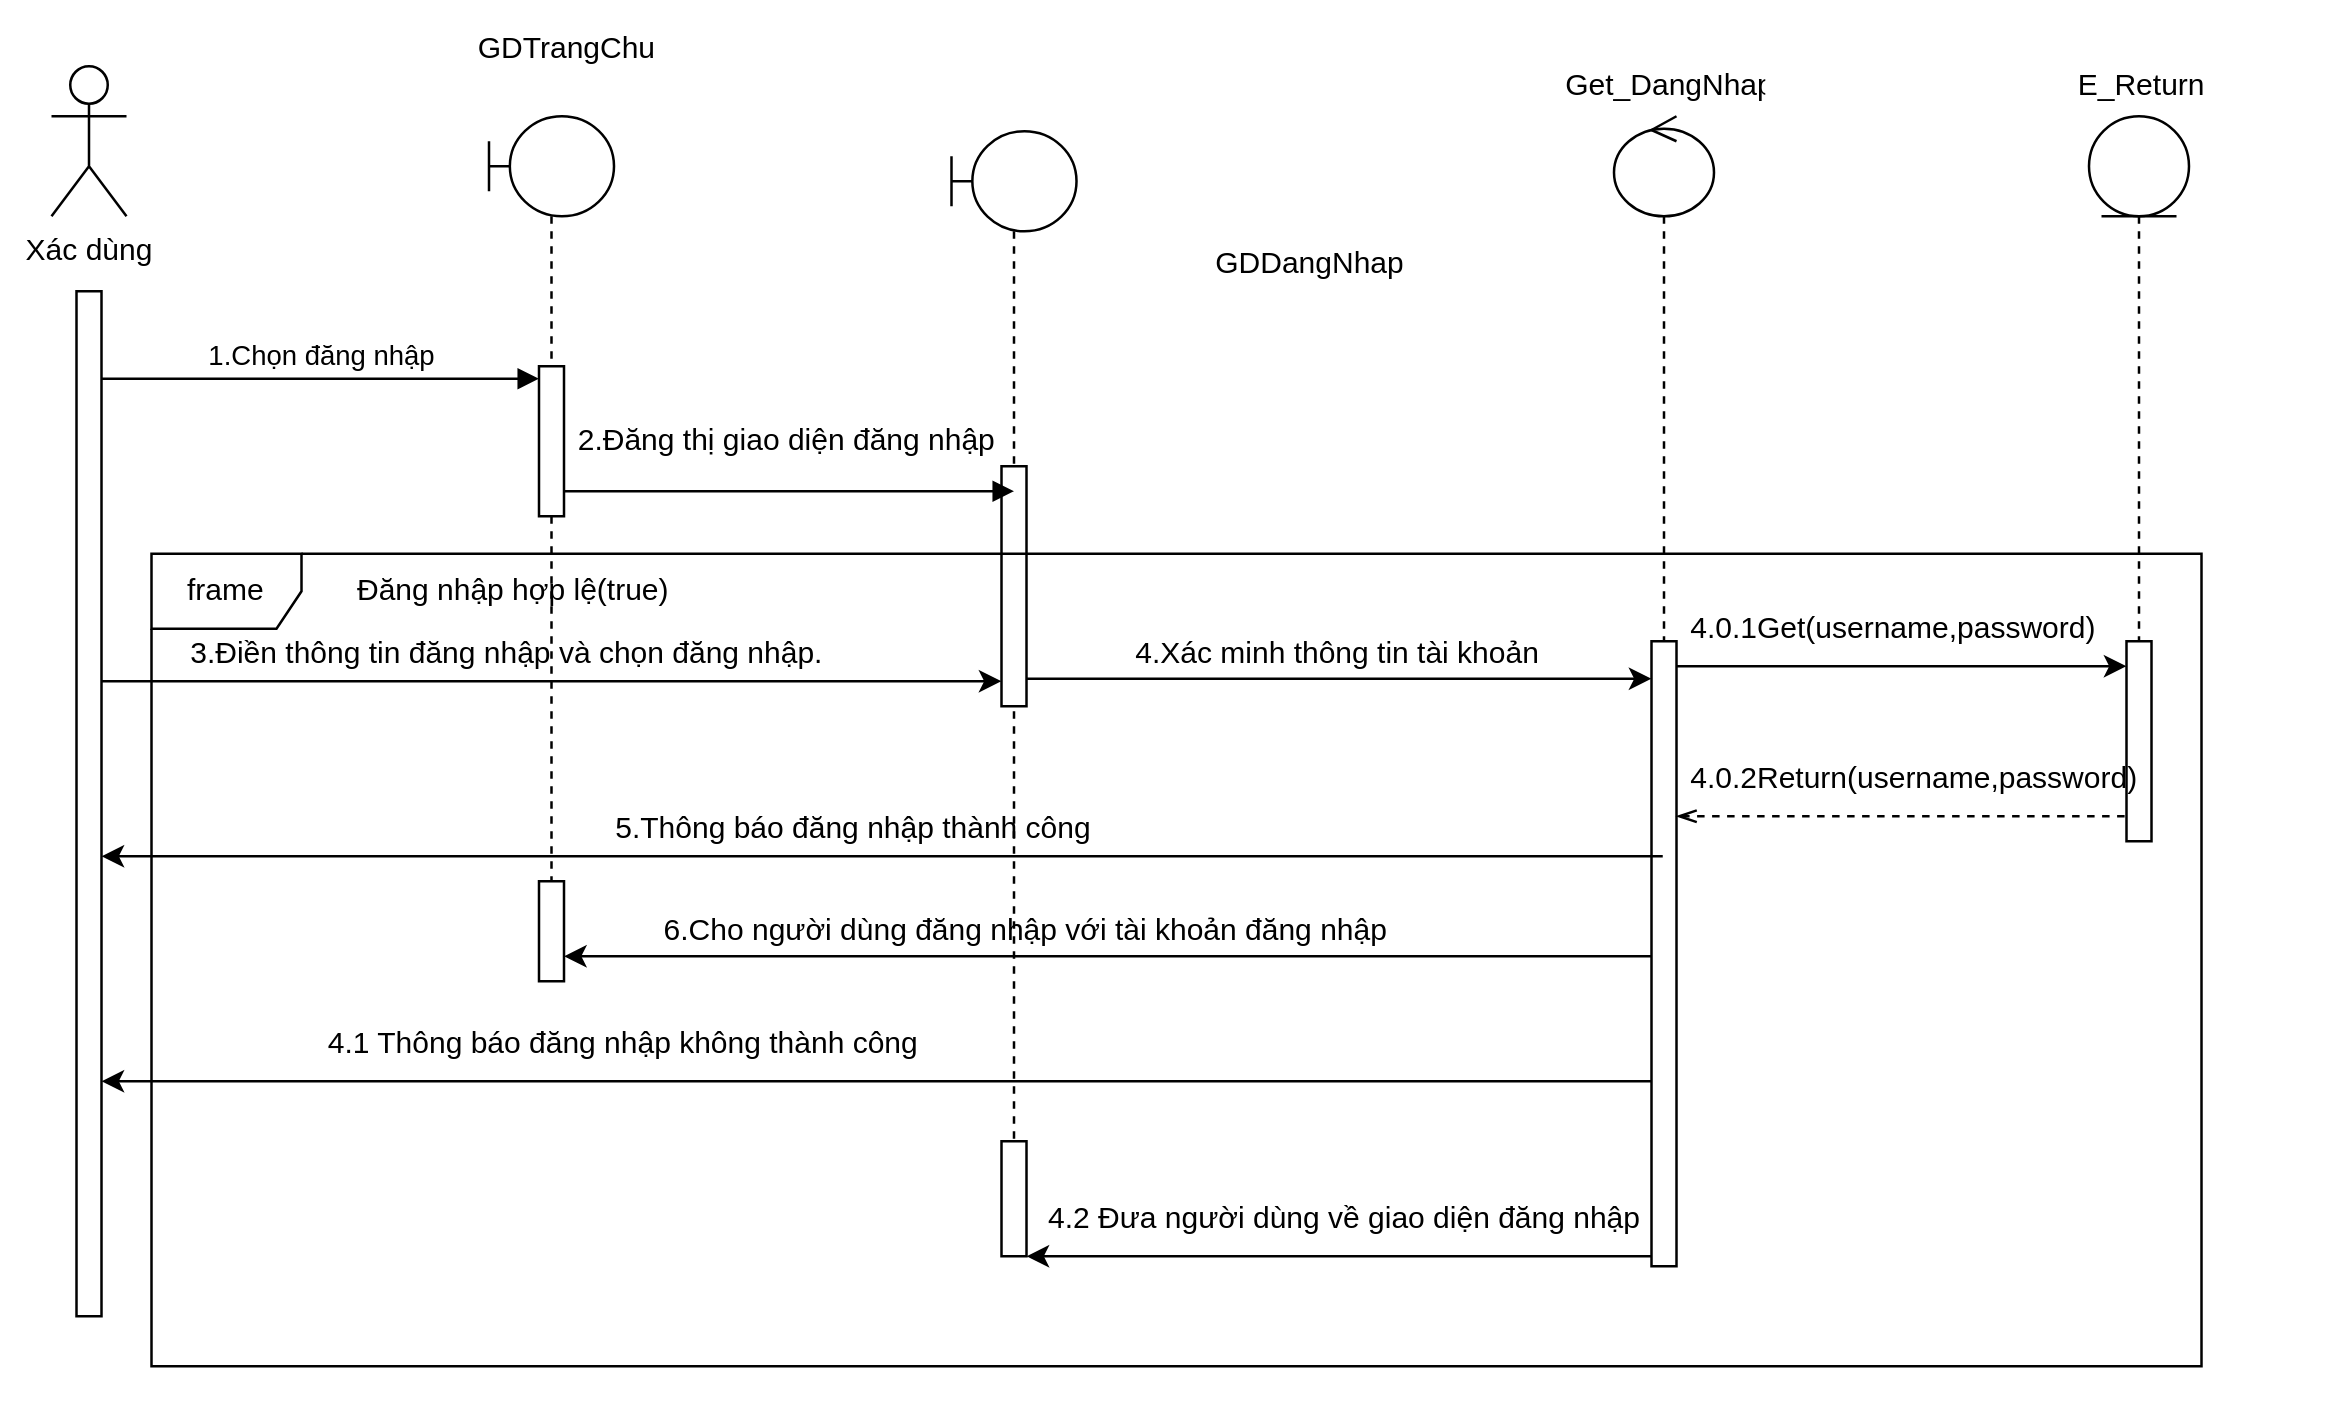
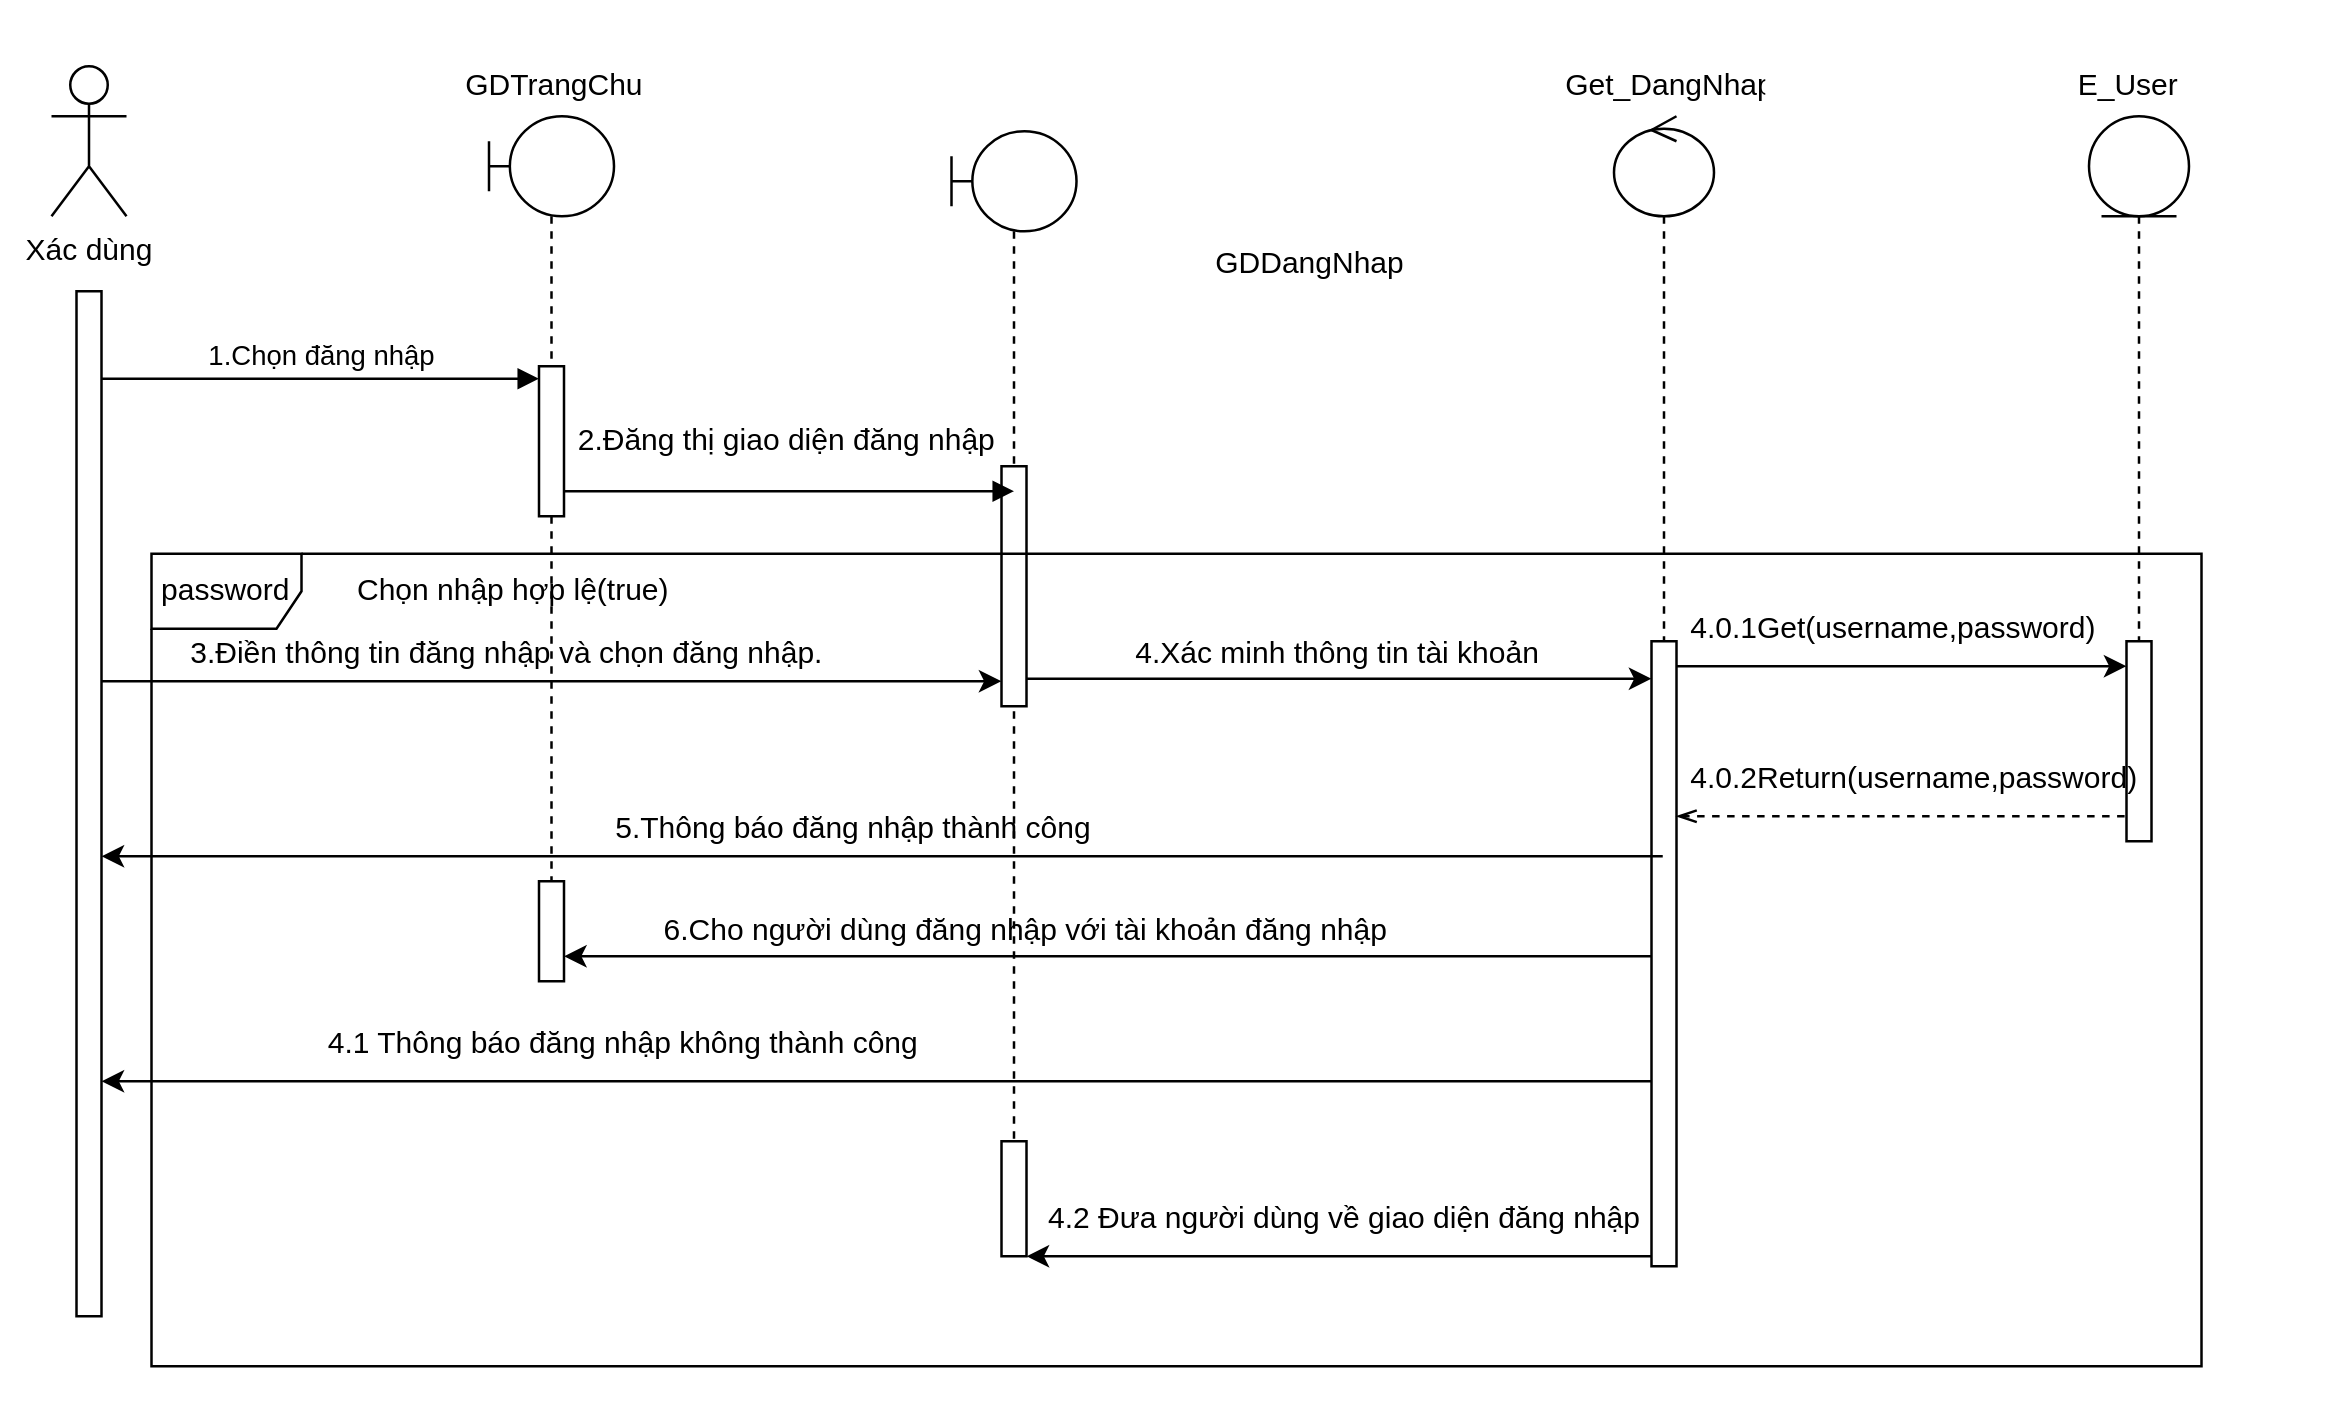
- <mxCell id="4" value="GDTrangChu" style="text;strokeColor=none;fillColor=none;align=left;verticalAlign=top;spacingLeft=4;spacingRight=4;overflow=hidden;rotatable=0;points=[[0,0.5],[1,0.5]];portConstraint=eastwest;whiteSpace=wrap;html=1;" parent="1" vertex="1"><mxGeometry x="185" y="5" width="100" height="26" as="geometry" /></mxCell>
+ <mxCell id="4" value="GDTrangChu" style="text;strokeColor=none;fillColor=none;align=left;verticalAlign=top;spacingLeft=4;spacingRight=4;overflow=hidden;rotatable=0;points=[[0,0.5],[1,0.5]];portConstraint=eastwest;whiteSpace=wrap;html=1;" parent="1" vertex="1"><mxGeometry x="180" y="20" width="100" height="26" as="geometry" /></mxCell>
- <mxCell id="21" value="E_Return" style="text;strokeColor=none;fillColor=none;align=left;verticalAlign=top;spacingLeft=4;spacingRight=4;overflow=hidden;rotatable=0;points=[[0,0.5],[1,0.5]];portConstraint=eastwest;whiteSpace=wrap;html=1;" vertex="1" parent="1"><mxGeometry x="825" y="20" width="90" height="26" as="geometry" /></mxCell>
+ <mxCell id="21" value="E_User" style="text;strokeColor=none;fillColor=none;align=left;verticalAlign=top;spacingLeft=4;spacingRight=4;overflow=hidden;rotatable=0;points=[[0,0.5],[1,0.5]];portConstraint=eastwest;whiteSpace=wrap;html=1;" vertex="1" parent="1"><mxGeometry x="825" y="20" width="90" height="26" as="geometry" /></mxCell>
- <mxCell id="38" value="frame" style="shape=umlFrame;whiteSpace=wrap;html=1;pointerEvents=0;" vertex="1" parent="1"><mxGeometry x="60" y="221" width="820" height="325" as="geometry" /></mxCell>
+ <mxCell id="38" value="password" style="shape=umlFrame;whiteSpace=wrap;html=1;pointerEvents=0;" vertex="1" parent="1"><mxGeometry x="60" y="221" width="820" height="325" as="geometry" /></mxCell>
- <mxCell id="39" value="Đăng nhập hợp lệ(true)" style="text;html=1;align=center;verticalAlign=middle;whiteSpace=wrap;rounded=0;" vertex="1" parent="1"><mxGeometry x="140" y="221" width="130" height="30" as="geometry" /></mxCell>
+ <mxCell id="39" value="Chọn nhập hợp lệ(true)" style="text;html=1;align=center;verticalAlign=middle;whiteSpace=wrap;rounded=0;" vertex="1" parent="1"><mxGeometry x="140" y="221" width="130" height="30" as="geometry" /></mxCell>
